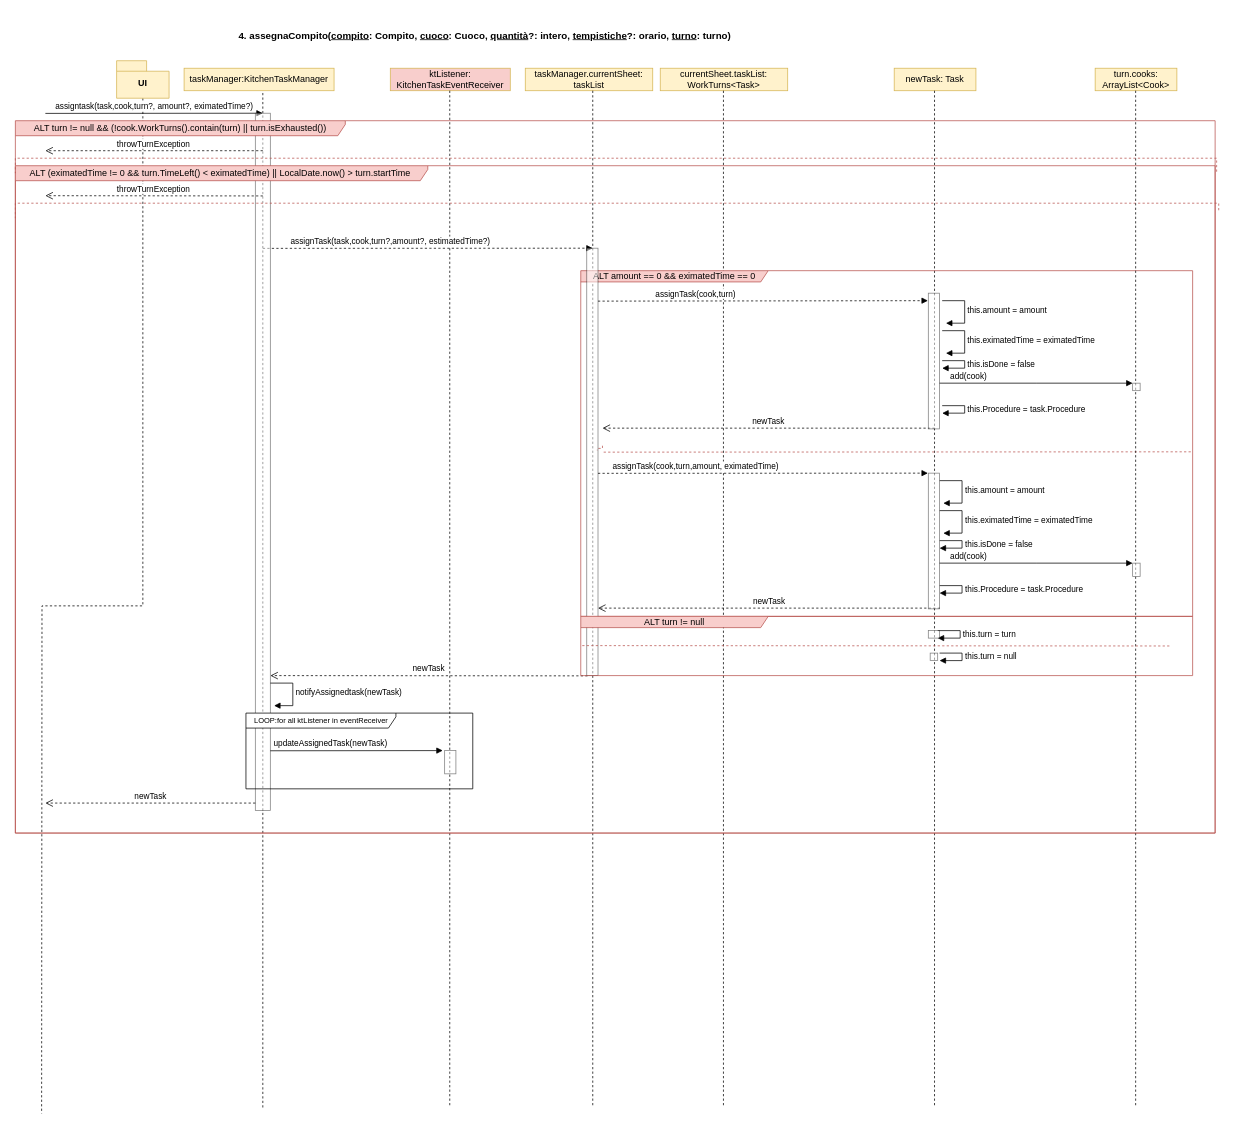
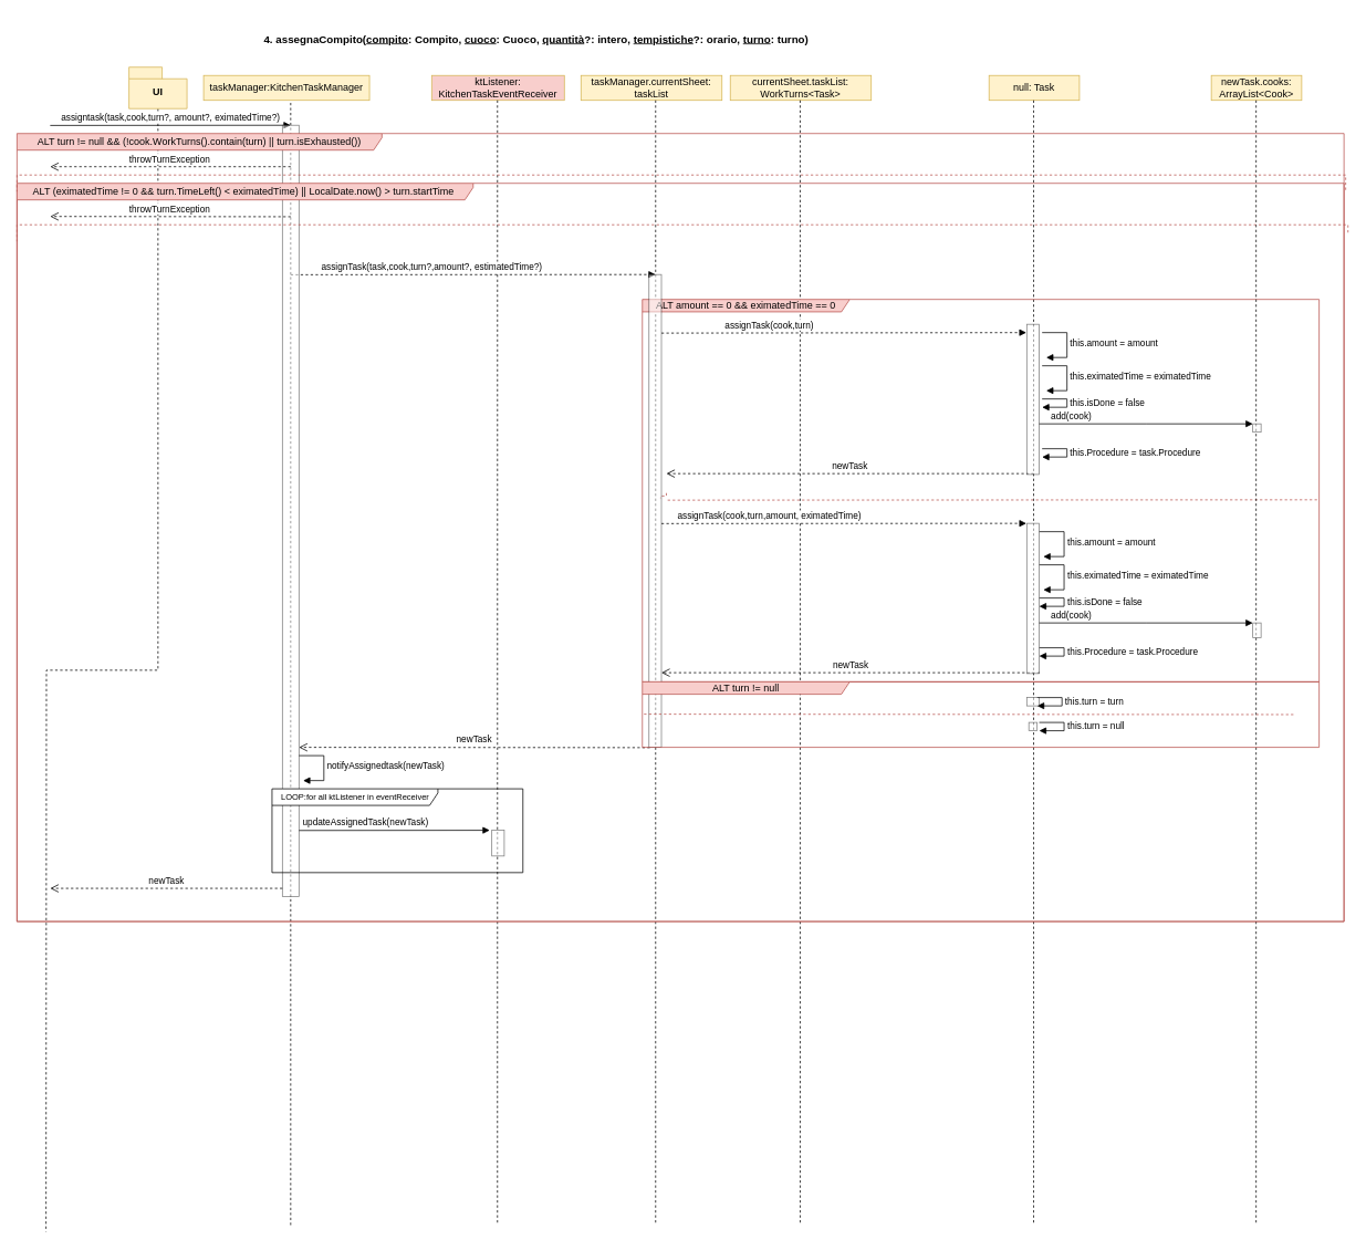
- <mxCell id="8" value="newTask: Task" style="html=1;whiteSpace=wrap;fillColor=#fff2cc;strokeColor=#d6b656;" parent="1" vertex="1"><mxGeometry x="1192" y="90" width="109" height="30" as="geometry" /></mxCell>
+ <mxCell id="8" value="null: Task" style="html=1;whiteSpace=wrap;fillColor=#fff2cc;strokeColor=#d6b656;" parent="1" vertex="1"><mxGeometry x="1192" y="90" width="109" height="30" as="geometry" /></mxCell>
- <mxCell id="44" value="turn.cooks: ArrayList&amp;lt;Cook&amp;gt;" style="html=1;whiteSpace=wrap;fillColor=#fff2cc;strokeColor=#d6b656;" parent="1" vertex="1"><mxGeometry x="1460" y="90" width="109" height="30" as="geometry" /></mxCell>
+ <mxCell id="44" value="newTask.cooks: ArrayList&amp;lt;Cook&amp;gt;" style="html=1;whiteSpace=wrap;fillColor=#fff2cc;strokeColor=#d6b656;" parent="1" vertex="1"><mxGeometry x="1460" y="90" width="109" height="30" as="geometry" /></mxCell>
